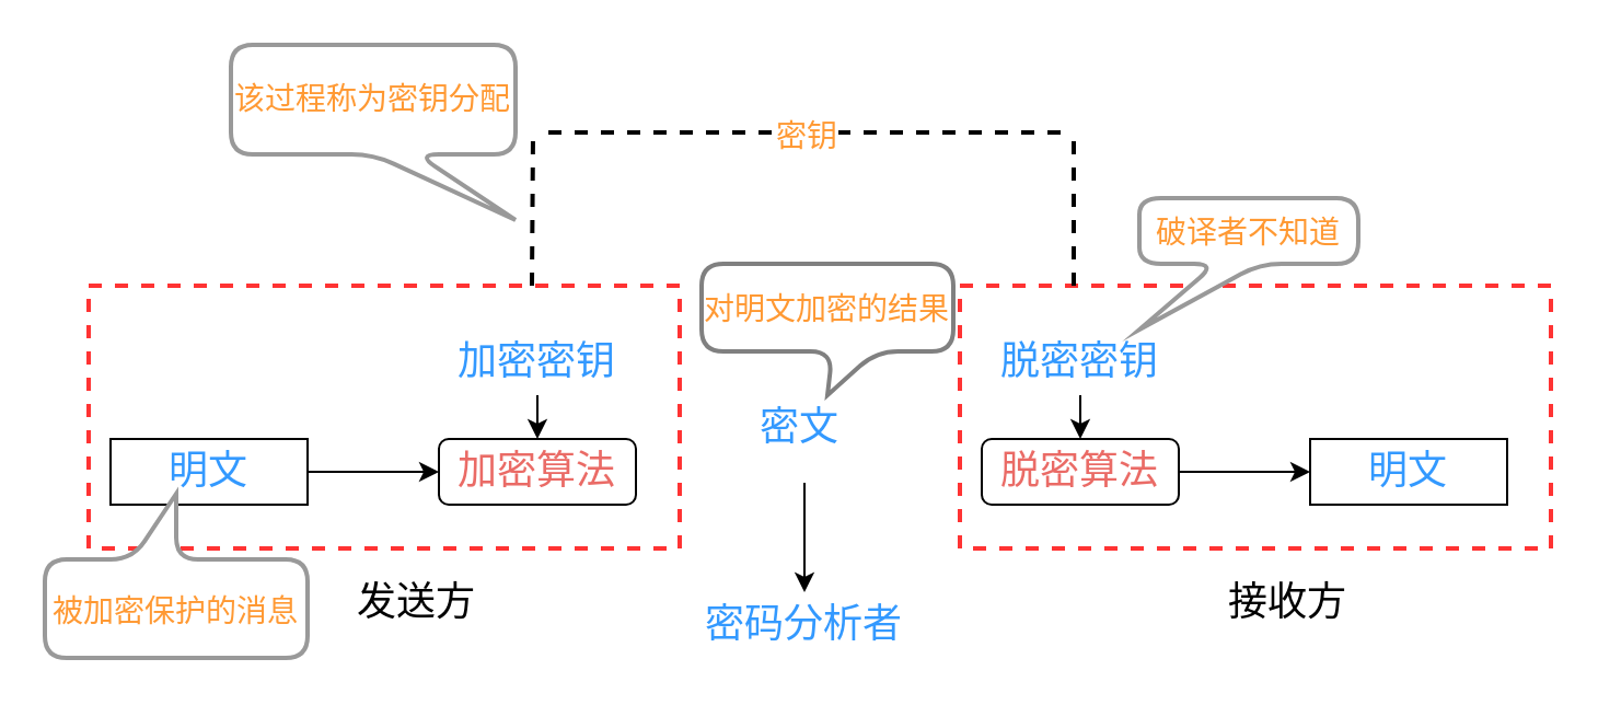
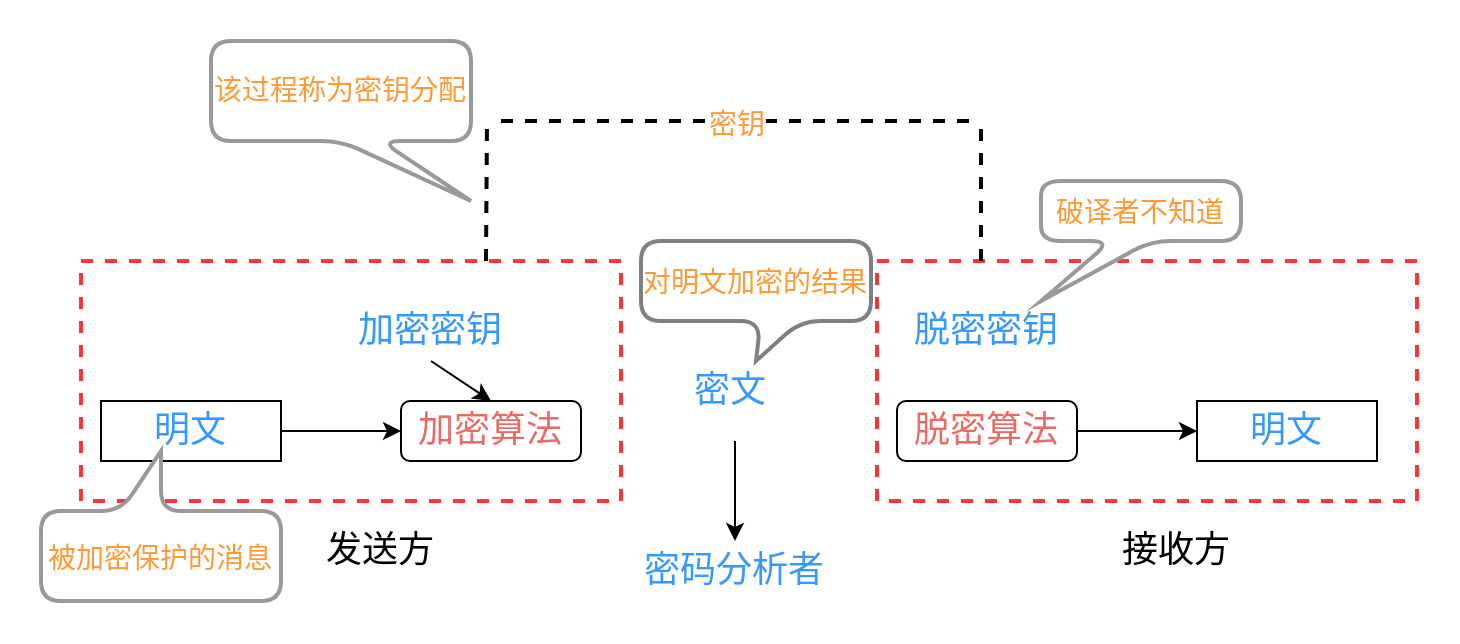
- <mxCell id="5" value="&lt;font color=&quot;#3399ff&quot;&gt;加密密钥&lt;/font&gt;" style="text;html=1;strokeColor=none;fillColor=none;align=center;verticalAlign=middle;whiteSpace=wrap;rounded=0;fontSize=18;fontColor=#EA6B66;" vertex="1" parent="1"><mxGeometry x="200" y="150" width="90" height="30" as="geometry" /></mxCell>
+ <mxCell id="5" value="&lt;font color=&quot;#3399ff&quot;&gt;加密密钥&lt;/font&gt;" style="text;html=1;strokeColor=none;fillColor=none;align=center;verticalAlign=middle;whiteSpace=wrap;rounded=0;fontSize=18;fontColor=#EA6B66;" vertex="1" parent="1"><mxGeometry x="170" y="150" width="90" height="30" as="geometry" /></mxCell>
- <mxCell id="17" value="" style="endArrow=classic;html=1;rounded=0;fontSize=18;fontColor=#000000;exitX=0.5;exitY=1;exitDx=0;exitDy=0;entryX=0.5;entryY=0;entryDx=0;entryDy=0;" edge="1" parent="1" source="9" target="7"><mxGeometry width="50" height="50" relative="1" as="geometry"><mxPoint x="255" y="190" as="sourcePoint" /><mxPoint x="255" y="210" as="targetPoint" /></mxGeometry></mxCell>
